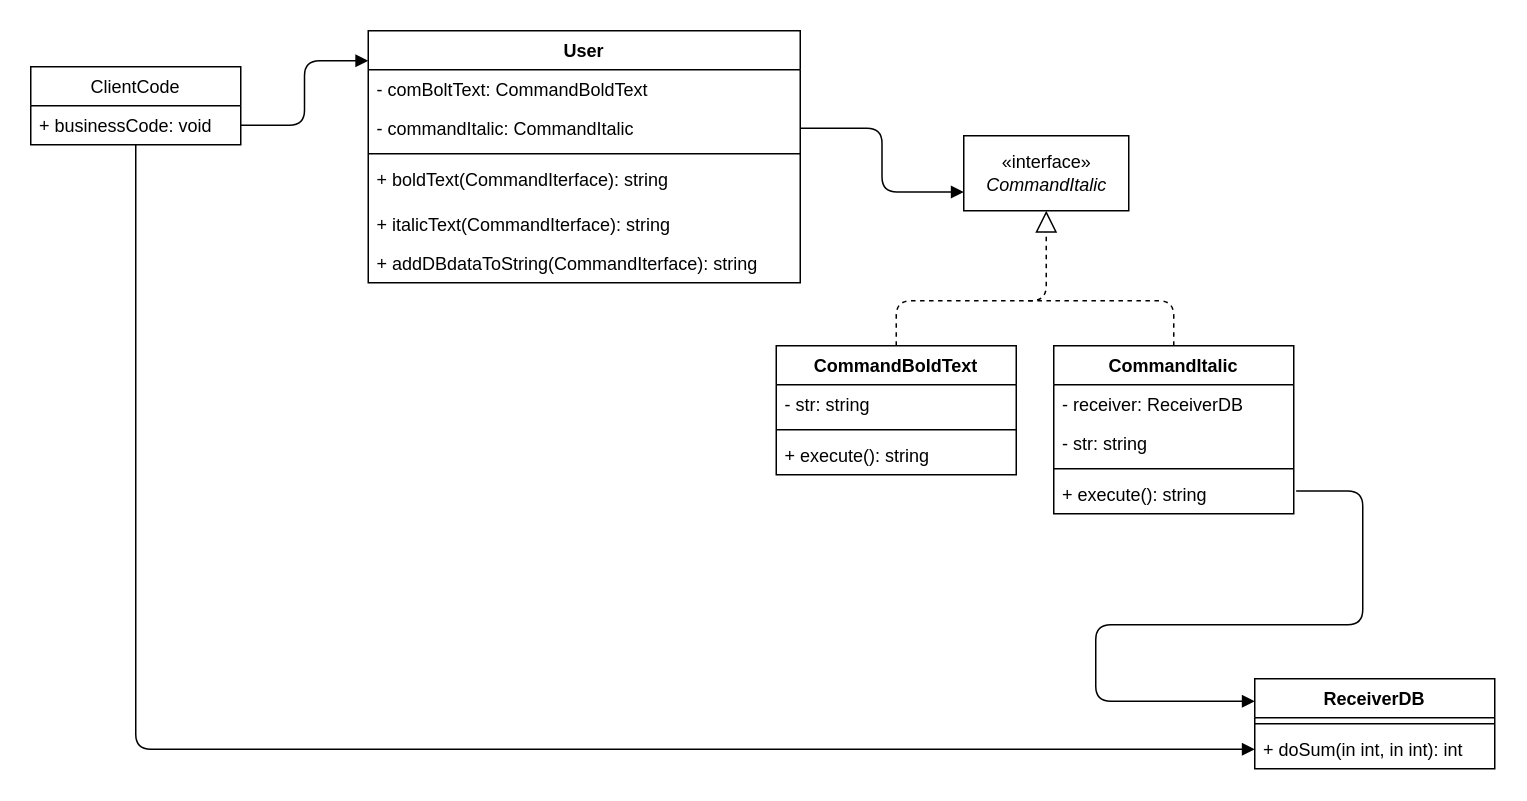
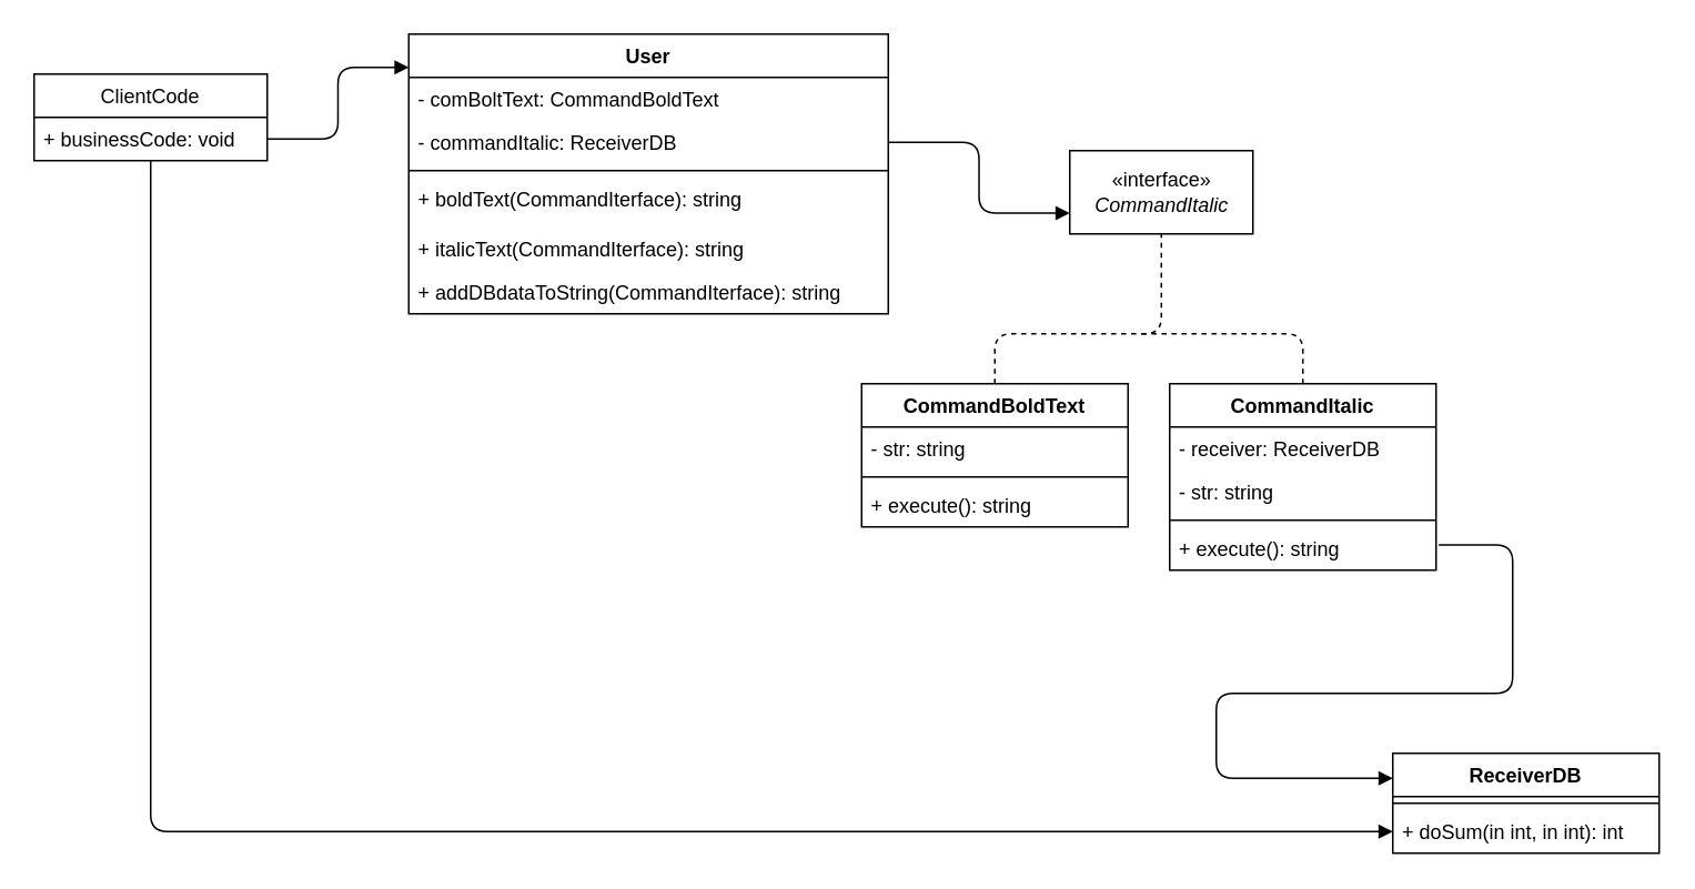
- <mxCell id="18" value="- commandItalic: CommandItalic" style="text;strokeColor=none;fillColor=none;align=left;verticalAlign=top;spacingLeft=4;spacingRight=4;overflow=hidden;rotatable=0;points=[[0,0.5],[1,0.5]];portConstraint=eastwest;" parent="16" vertex="1"><mxGeometry y="52" width="288" height="26" as="geometry" /></mxCell>
+ <mxCell id="18" value="- commandItalic: ReceiverDB" style="text;strokeColor=none;fillColor=none;align=left;verticalAlign=top;spacingLeft=4;spacingRight=4;overflow=hidden;rotatable=0;points=[[0,0.5],[1,0.5]];portConstraint=eastwest;" parent="16" vertex="1"><mxGeometry y="52" width="288" height="26" as="geometry" /></mxCell>
- <mxCell id="9" value="" style="endArrow=block;dashed=1;endFill=0;endSize=12;html=1;entryX=0.5;entryY=1;entryDx=0;entryDy=0;exitX=0.5;exitY=0;exitDx=0;exitDy=0;" parent="1" source="5" target="4" edge="1"><mxGeometry width="160" relative="1" as="geometry"><mxPoint x="602" y="230" as="sourcePoint" /><mxPoint x="762" y="230" as="targetPoint" /><Array as="points"><mxPoint x="597" y="200" /><mxPoint x="697" y="200" /></Array></mxGeometry></mxCell>
+ <mxCell id="9" value="" style="endArrow=none;dashed=1;endFill=0;endSize=12;html=1;entryX=0.5;entryY=1;entryDx=0;entryDy=0;exitX=0.5;exitY=0;exitDx=0;exitDy=0;" parent="1" source="5" target="4" edge="1"><mxGeometry width="160" relative="1" as="geometry"><mxPoint x="602" y="230" as="sourcePoint" /><mxPoint x="762" y="230" as="targetPoint" /><Array as="points"><mxPoint x="597" y="200" /><mxPoint x="697" y="200" /></Array></mxGeometry></mxCell>
